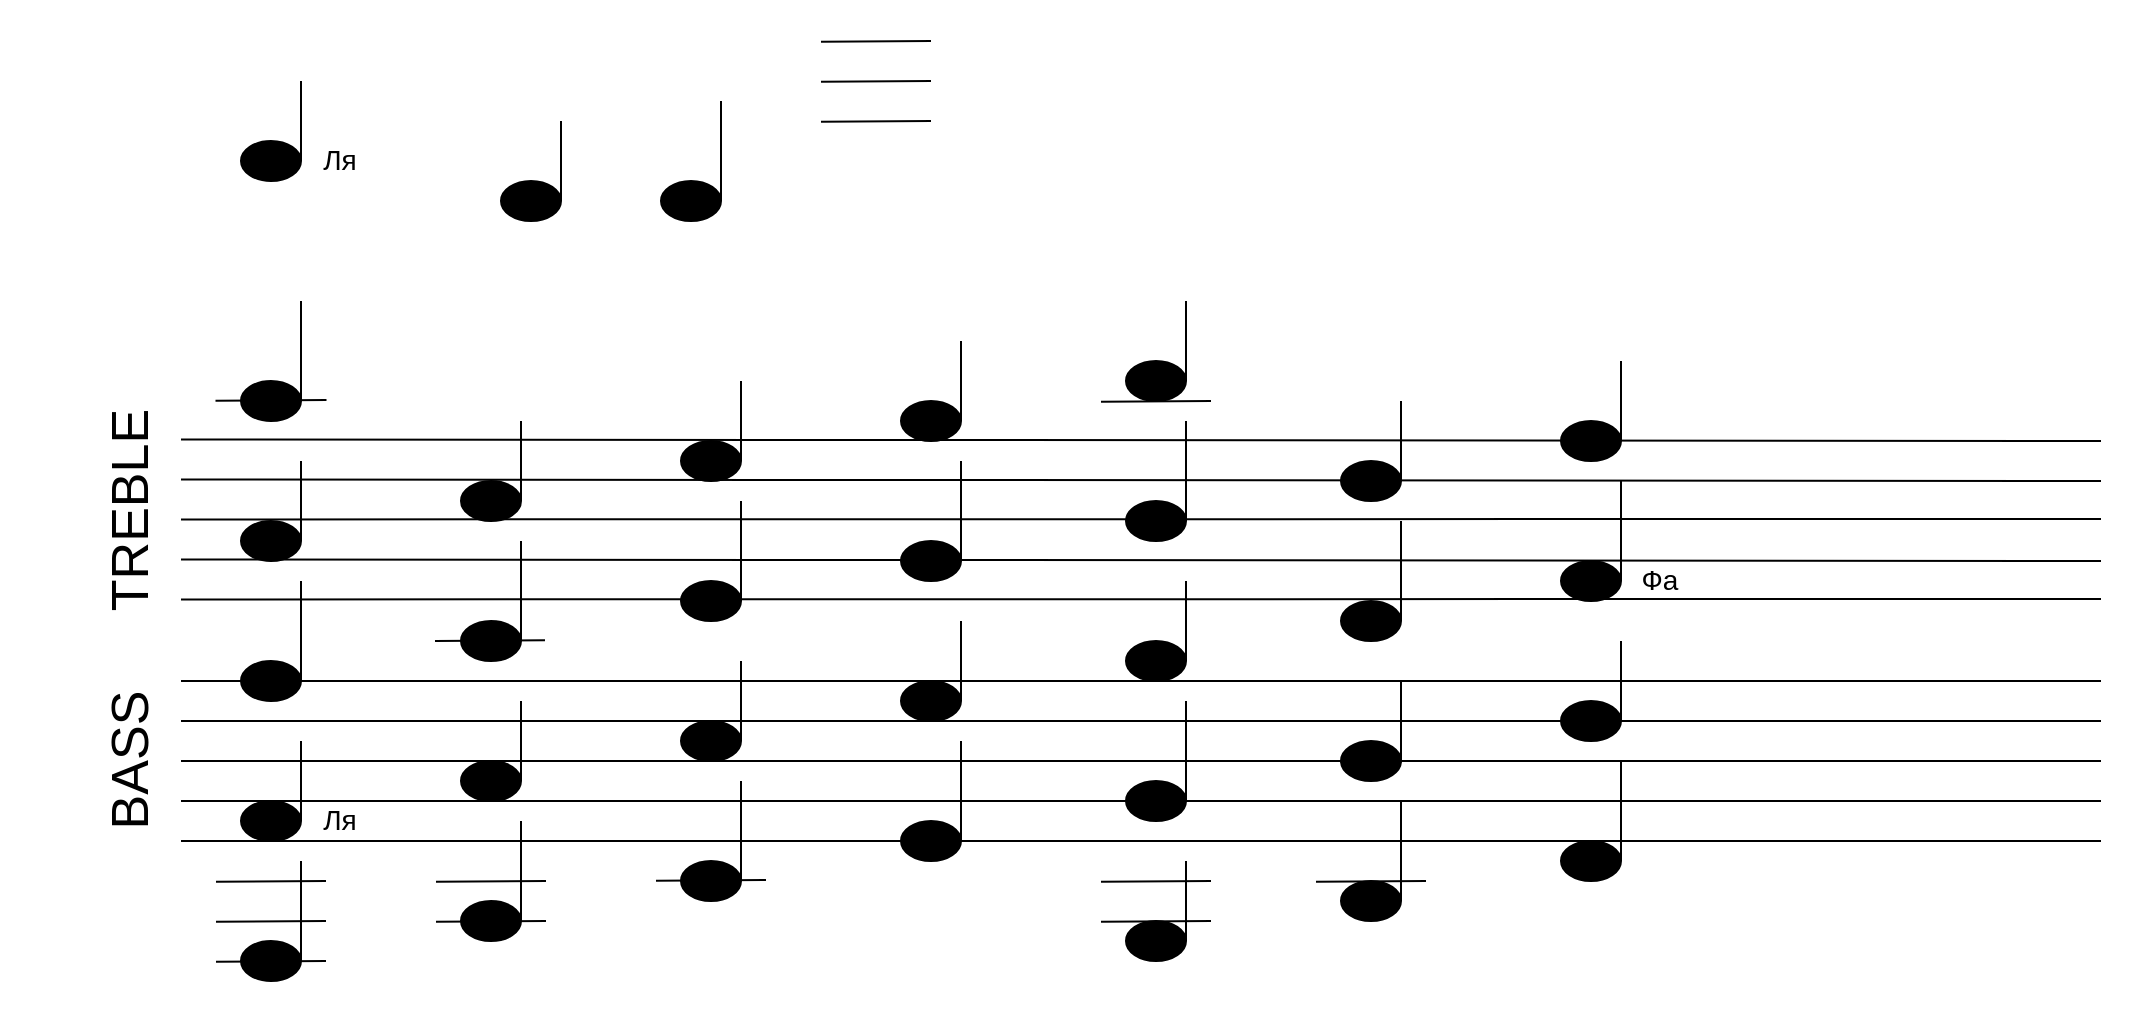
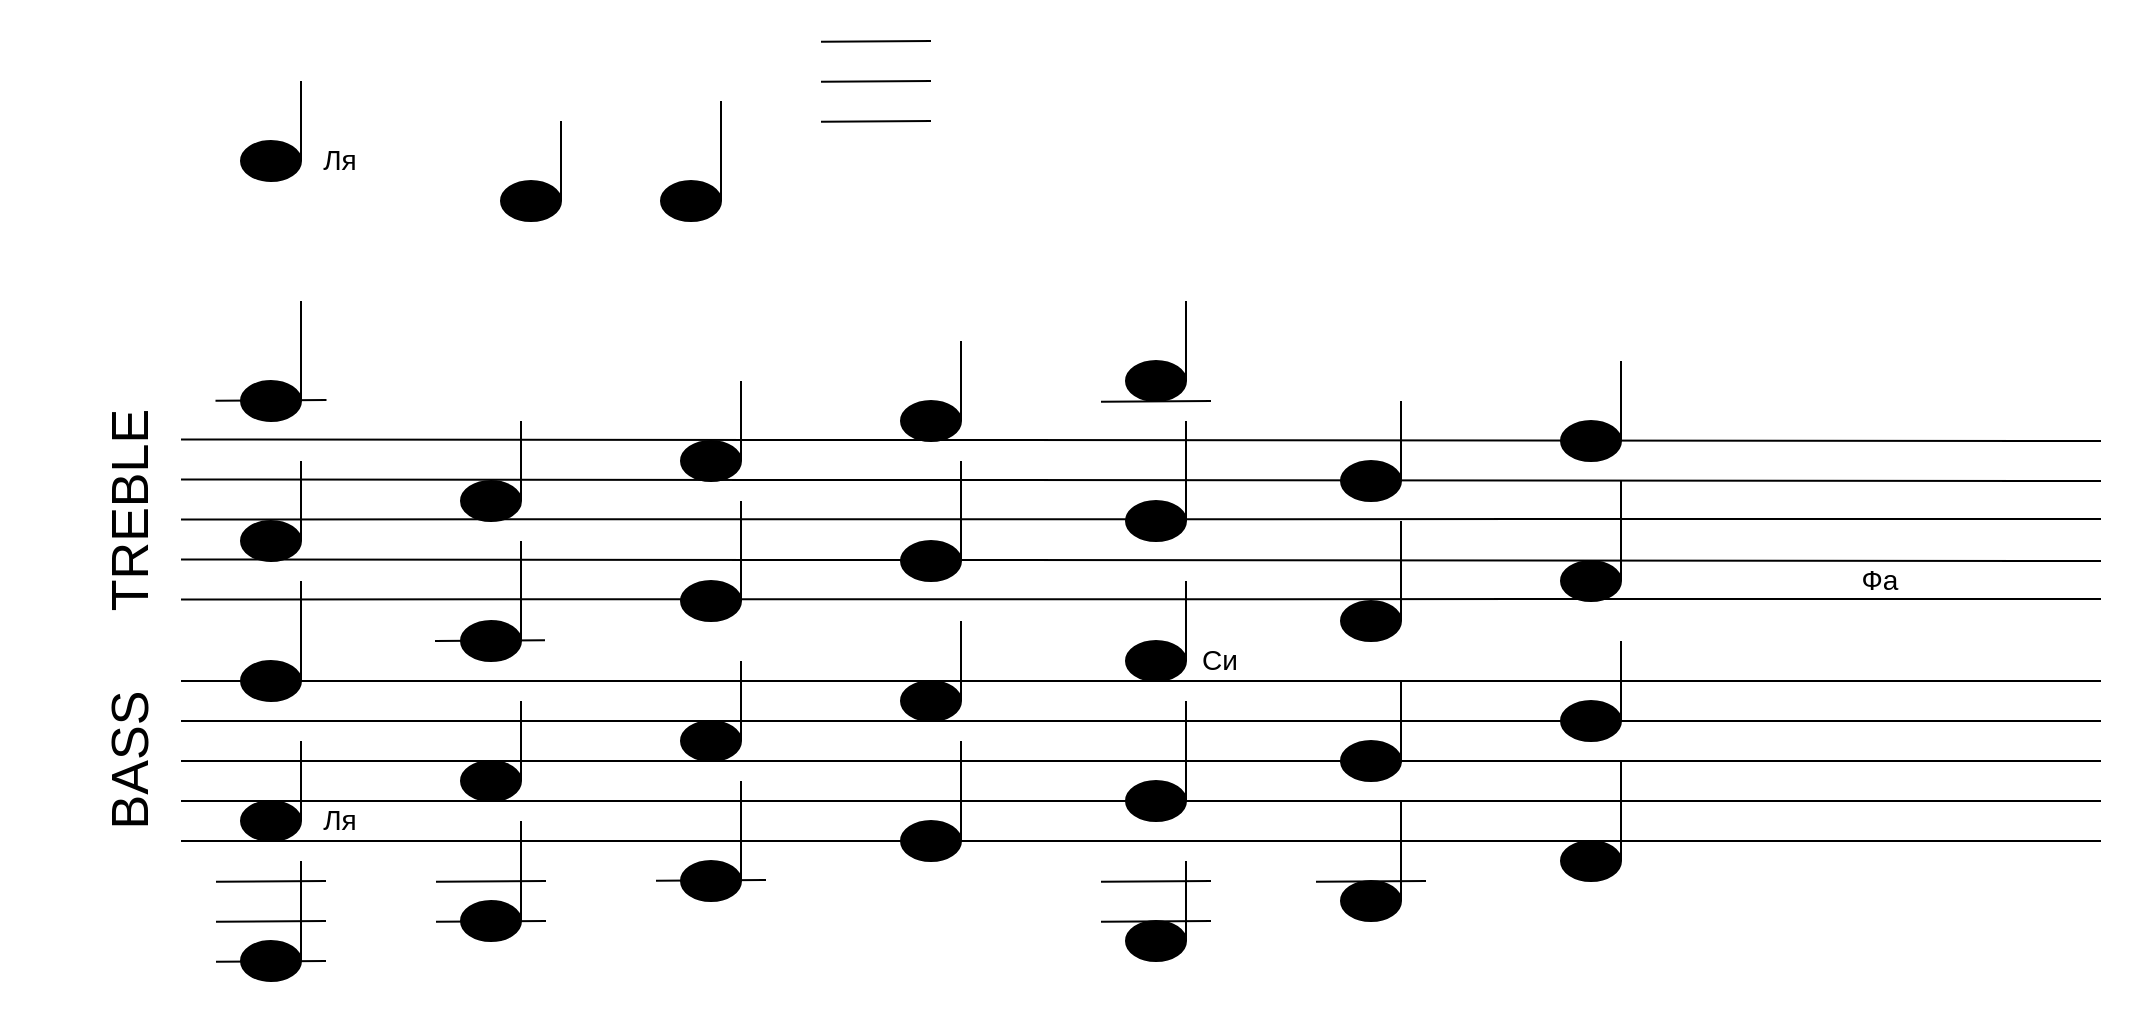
- <mxCell id="140" value="Фа" style="text;html=1;strokeColor=none;fillColor=none;align=center;verticalAlign=middle;whiteSpace=wrap;rounded=0;fontSize=14;" parent="1" vertex="1"><mxGeometry x="810" y="280" width="40" height="20" as="geometry" /></mxCell>
+ <mxCell id="140" value="Фа" style="text;html=1;strokeColor=none;fillColor=none;align=center;verticalAlign=middle;whiteSpace=wrap;rounded=0;fontSize=14;" parent="1" vertex="1"><mxGeometry x="920" y="280" width="40" height="20" as="geometry" /></mxCell>
+ <mxCell id="51" value="Си" style="text;html=1;strokeColor=none;fillColor=none;align=center;verticalAlign=middle;whiteSpace=wrap;rounded=0;fontSize=14;" parent="43" vertex="1"><mxGeometry x="36" y="50" width="34" height="20" as="geometry" /></mxCell>
